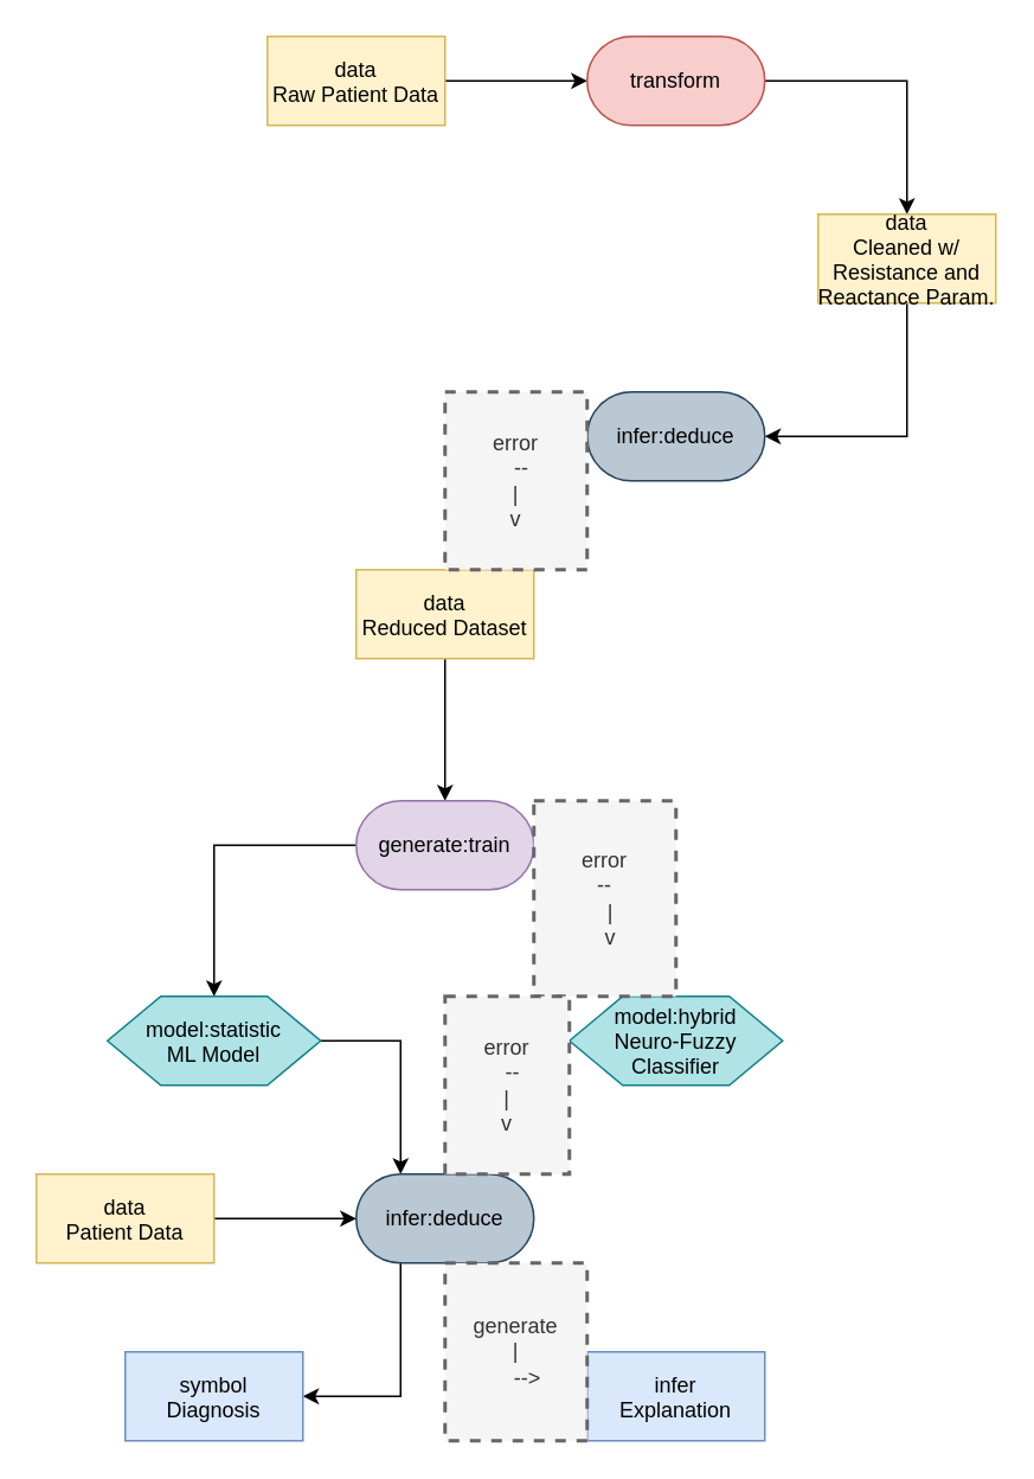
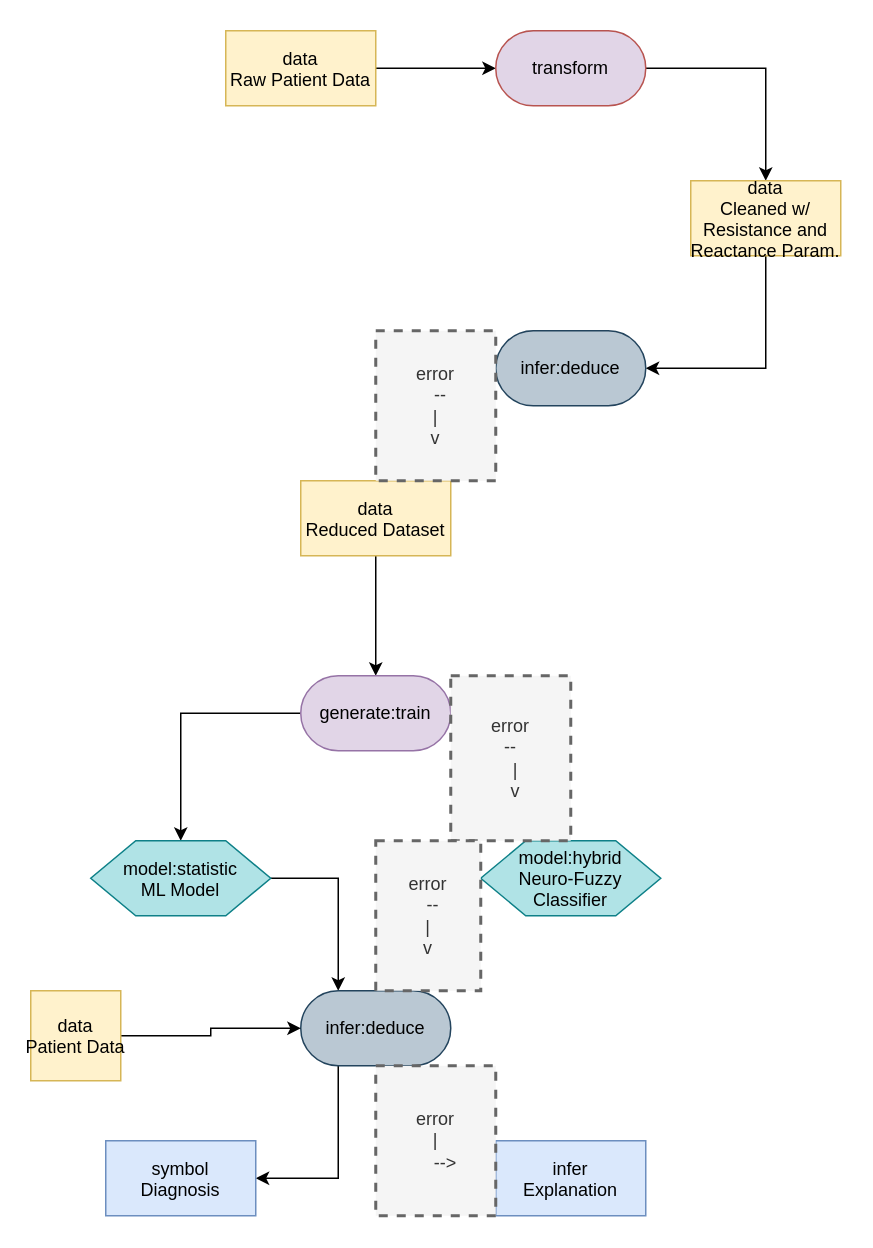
- <mxCell id="5" value="transform" style="rounded=1;whiteSpace=wrap;html=1;arcSize=50;fillColor=#f8cecc;strokeColor=#b85450;" parent="1" name="transform" vertex="1"><mxGeometry x="330" y="20" width="100" height="50" as="geometry" /></mxCell>
+ <mxCell id="5" value="transform" style="rounded=1;whiteSpace=wrap;html=1;arcSize=50;fillColor=#e1d5e7;strokeColor=#b85450;" parent="1" name="transform" vertex="1"><mxGeometry x="330" y="20" width="100" height="50" as="geometry" /></mxCell>
- <mxCell id="22" value="data&#10;Patient Data" style="rectangle;fillColor=#fff2cc;strokeColor=#d6b656;" parent="1" name="data" vertex="1"><mxGeometry x="20" y="660" width="100" height="50" as="geometry" /></mxCell>
+ <mxCell id="22" value="data&#10;Patient Data" style="rectangle;fillColor=#fff2cc;strokeColor=#d6b656;" parent="1" name="data" vertex="1"><mxGeometry x="20" y="660" width="60" height="60" as="geometry" /></mxCell>
- <mxCell id="25" value="&lt;div&gt;generate&lt;/div&gt;&lt;div&gt;|&lt;/div&gt;&lt;div&gt;&amp;nbsp;&amp;nbsp;&amp;nbsp; --&amp;gt;&lt;/div&gt;" style="text;html=1;align=center;verticalAlign=middle;whiteSpace=wrap;rounded=0;dashed=1;fillColor=#f5f5f5;fontColor=#333333;strokeColor=#666666;strokeWidth=2;" parent="1" name="text" vertex="1"><mxGeometry x="250" y="710" width="80" height="100" as="geometry" /></mxCell>
+ <mxCell id="25" value="&lt;div&gt;error&lt;/div&gt;&lt;div&gt;|&lt;/div&gt;&lt;div&gt;&amp;nbsp;&amp;nbsp;&amp;nbsp; --&amp;gt;&lt;/div&gt;" style="text;html=1;align=center;verticalAlign=middle;whiteSpace=wrap;rounded=0;dashed=1;fillColor=#f5f5f5;fontColor=#333333;strokeColor=#666666;strokeWidth=2;" parent="1" name="text" vertex="1"><mxGeometry x="250" y="710" width="80" height="100" as="geometry" /></mxCell>
